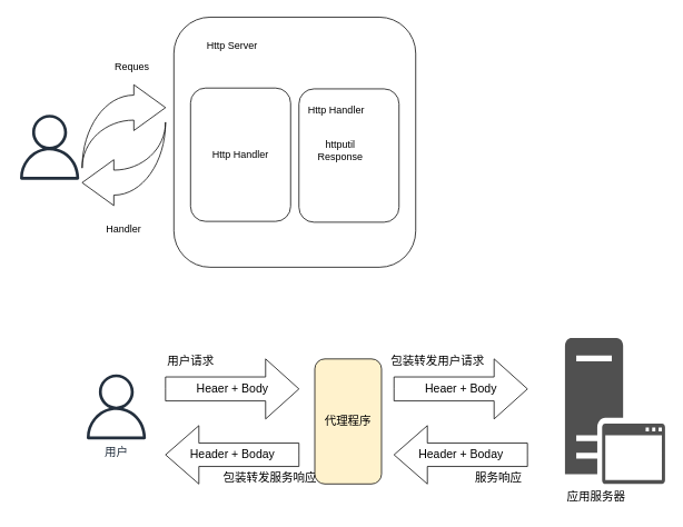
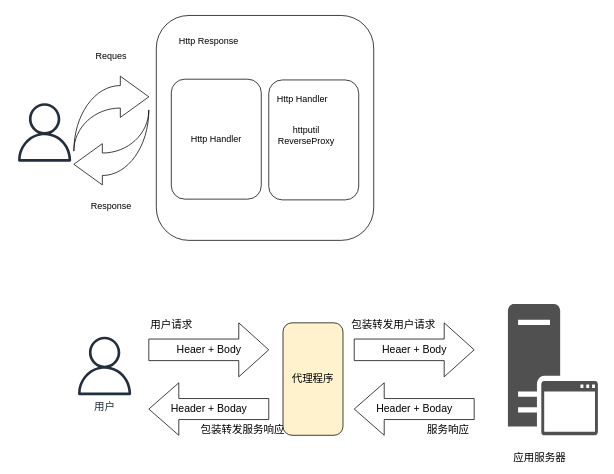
- <mxCell id="3" value="Http Server" style="text;html=1;strokeColor=none;fillColor=none;align=center;verticalAlign=middle;whiteSpace=wrap;rounded=0;" vertex="1" parent="1"><mxGeometry x="208" y="40" width="140" height="30" as="geometry" /></mxCell>
+ <mxCell id="3" value="Http Response" style="text;html=1;strokeColor=none;fillColor=none;align=center;verticalAlign=middle;whiteSpace=wrap;rounded=0;" vertex="1" parent="1"><mxGeometry x="208" y="40" width="140" height="30" as="geometry" /></mxCell>
- <mxCell id="14" value="Reques" style="text;html=1;strokeColor=none;fillColor=none;align=center;verticalAlign=middle;whiteSpace=wrap;rounded=0;" vertex="1" parent="10"><mxGeometry x="30" y="5" width="60" height="30" as="geometry" /></mxCell>
+ <mxCell id="14" value="Reques" style="text;html=1;strokeColor=none;fillColor=none;align=center;verticalAlign=middle;whiteSpace=wrap;rounded=0;" vertex="1" parent="10"><mxGeometry x="20" width="60" height="30" as="geometry" /></mxCell>
- <mxCell id="7" value="httputil&lt;br&gt;Response" style="text;html=1;strokeColor=none;fillColor=none;align=center;verticalAlign=middle;whiteSpace=wrap;rounded=0;" vertex="1" parent="1"><mxGeometry x="378" y="165" width="60" height="30" as="geometry" /></mxCell>
+ <mxCell id="7" value="httputil&lt;br&gt;ReverseProxy" style="text;html=1;strokeColor=none;fillColor=none;align=center;verticalAlign=middle;whiteSpace=wrap;rounded=0;" vertex="1" parent="1"><mxGeometry x="378" y="165" width="60" height="30" as="geometry" /></mxCell>
- <mxCell id="13" value="Handler" style="text;html=1;strokeColor=none;fillColor=none;align=center;verticalAlign=middle;whiteSpace=wrap;rounded=0;" vertex="1" parent="10"><mxGeometry x="20" y="200" width="60" height="30" as="geometry" /></mxCell>
+ <mxCell id="13" value="Response" style="text;html=1;strokeColor=none;fillColor=none;align=center;verticalAlign=middle;whiteSpace=wrap;rounded=0;" vertex="1" parent="10"><mxGeometry x="20" y="200" width="60" height="30" as="geometry" /></mxCell>
- <mxCell id="26" value="应用服务器" style="text;html=1;align=center;verticalAlign=middle;resizable=0;points=[];autosize=1;strokeColor=none;fillColor=none;fontSize=14;" vertex="1" parent="1"><mxGeometry x="669" y="580" width="90" height="30" as="geometry" /></mxCell>
+ <mxCell id="26" value="应用服务器" style="text;html=1;align=center;verticalAlign=middle;resizable=0;points=[];autosize=1;strokeColor=none;fillColor=none;fontSize=14;" vertex="1" parent="1"><mxGeometry x="674" y="595" width="90" height="30" as="geometry" /></mxCell>
